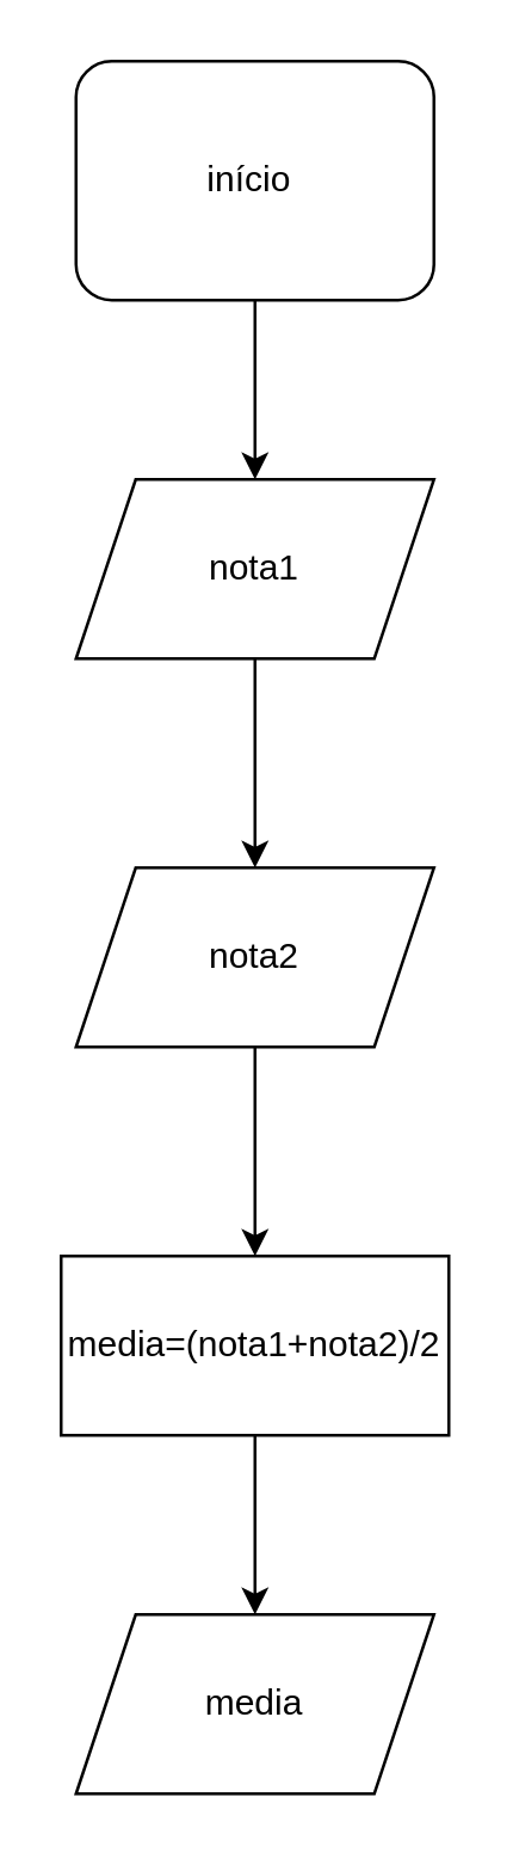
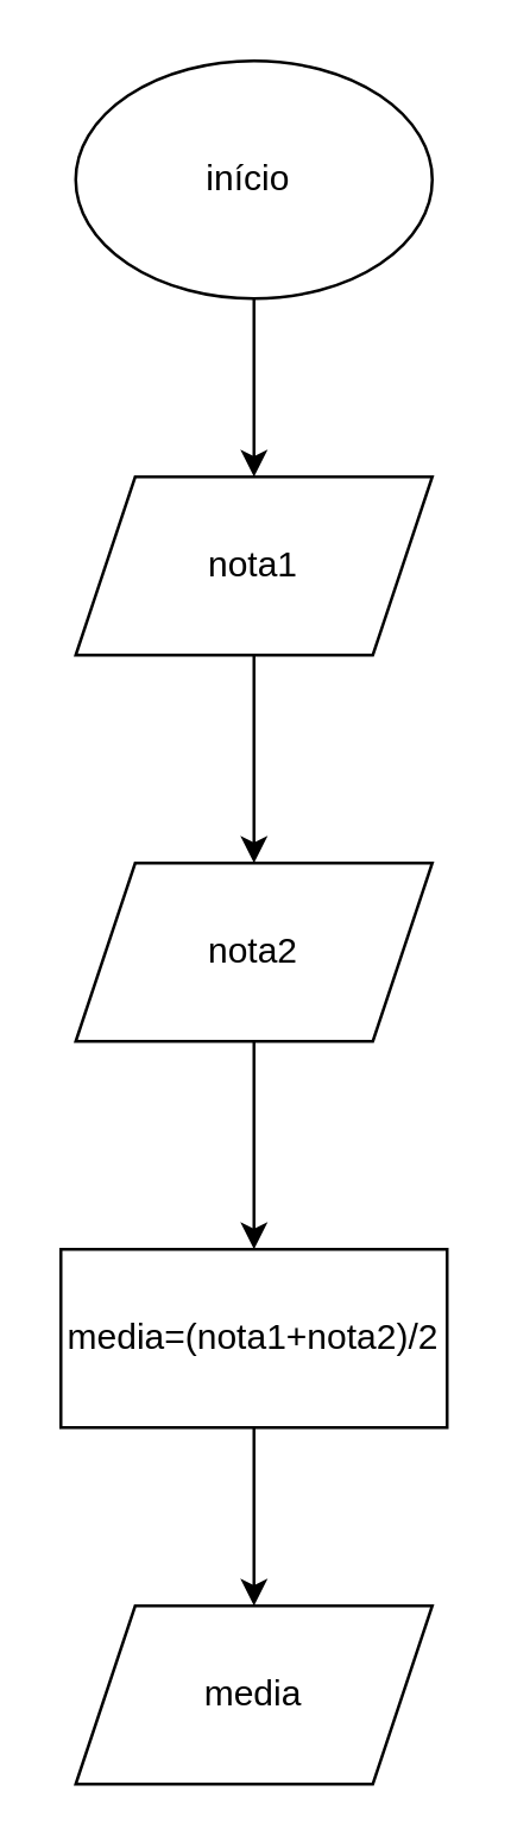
- <mxCell id="3" value="início&amp;nbsp;" style="whiteSpace=wrap;html=1;rounded=1;" vertex="1" parent="1"><mxGeometry x="25" y="20" width="120" height="80" as="geometry" /></mxCell>
+ <mxCell id="3" value="início&amp;nbsp;" style="ellipse;whiteSpace=wrap;html=1;" vertex="1" parent="1"><mxGeometry x="25" y="20" width="120" height="80" as="geometry" /></mxCell>
